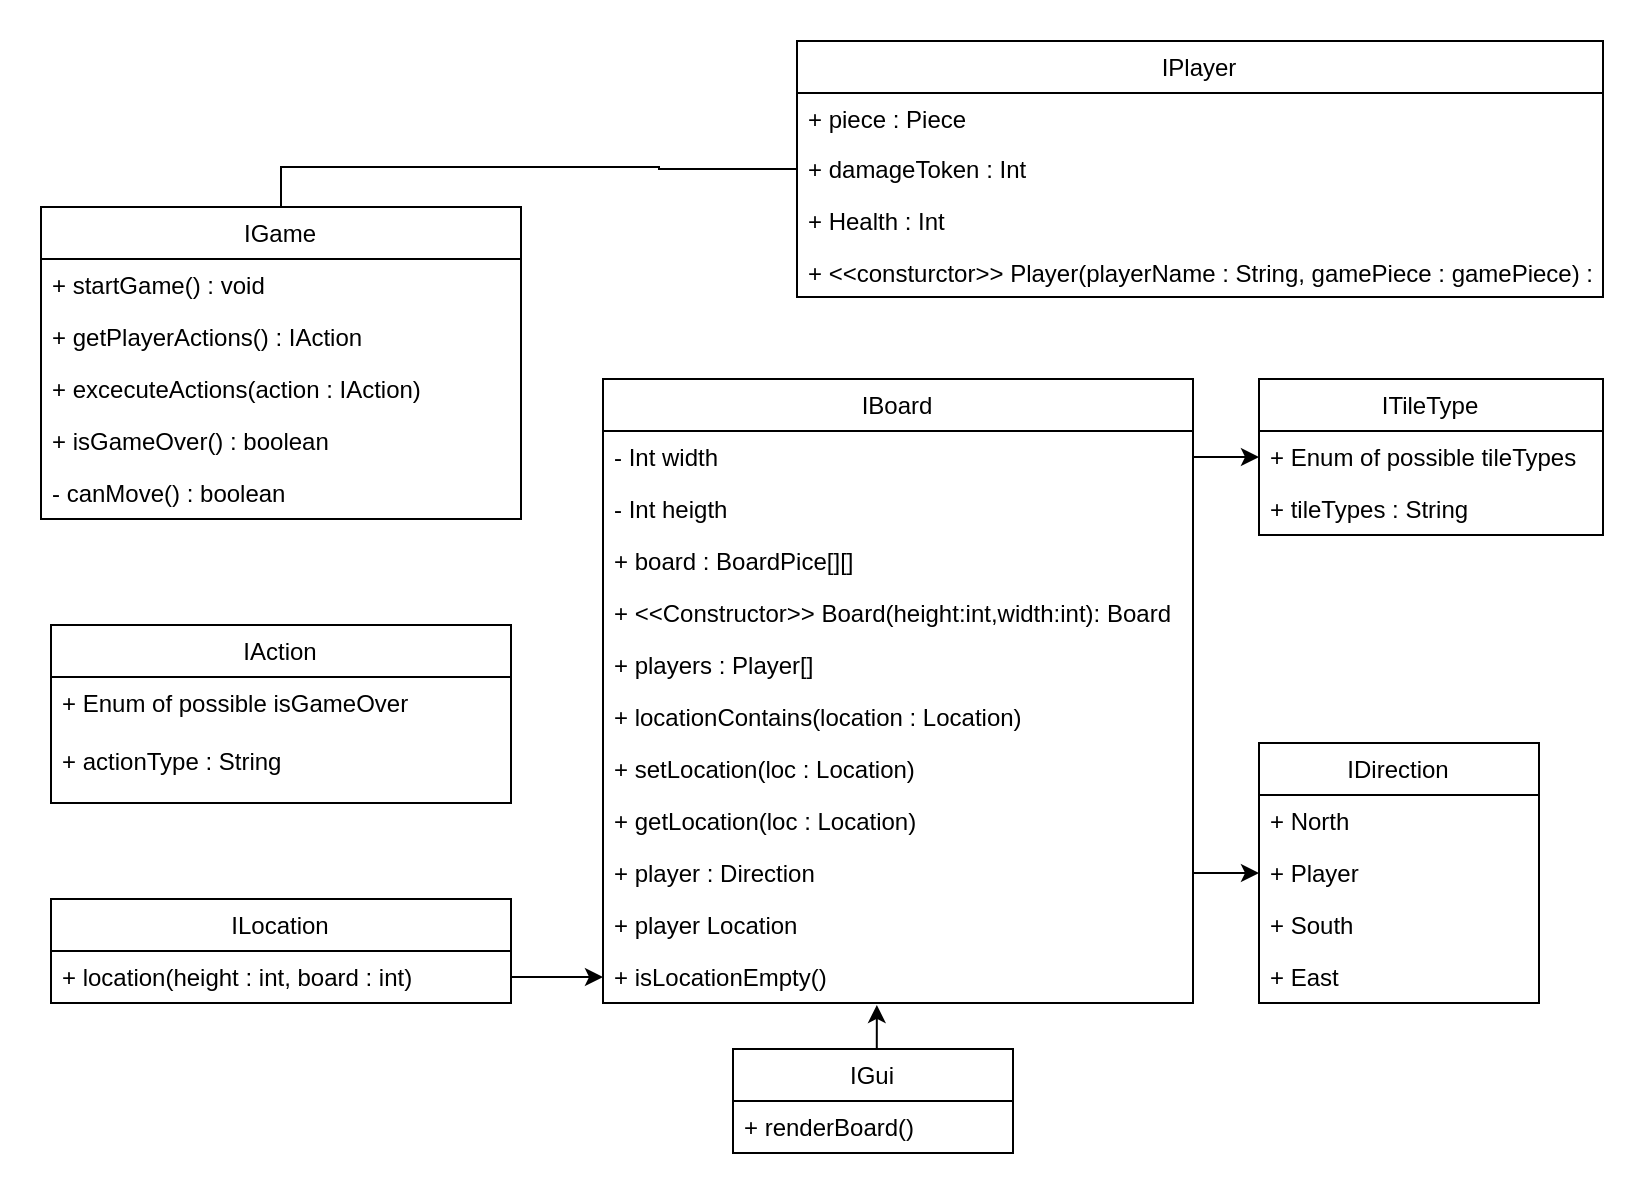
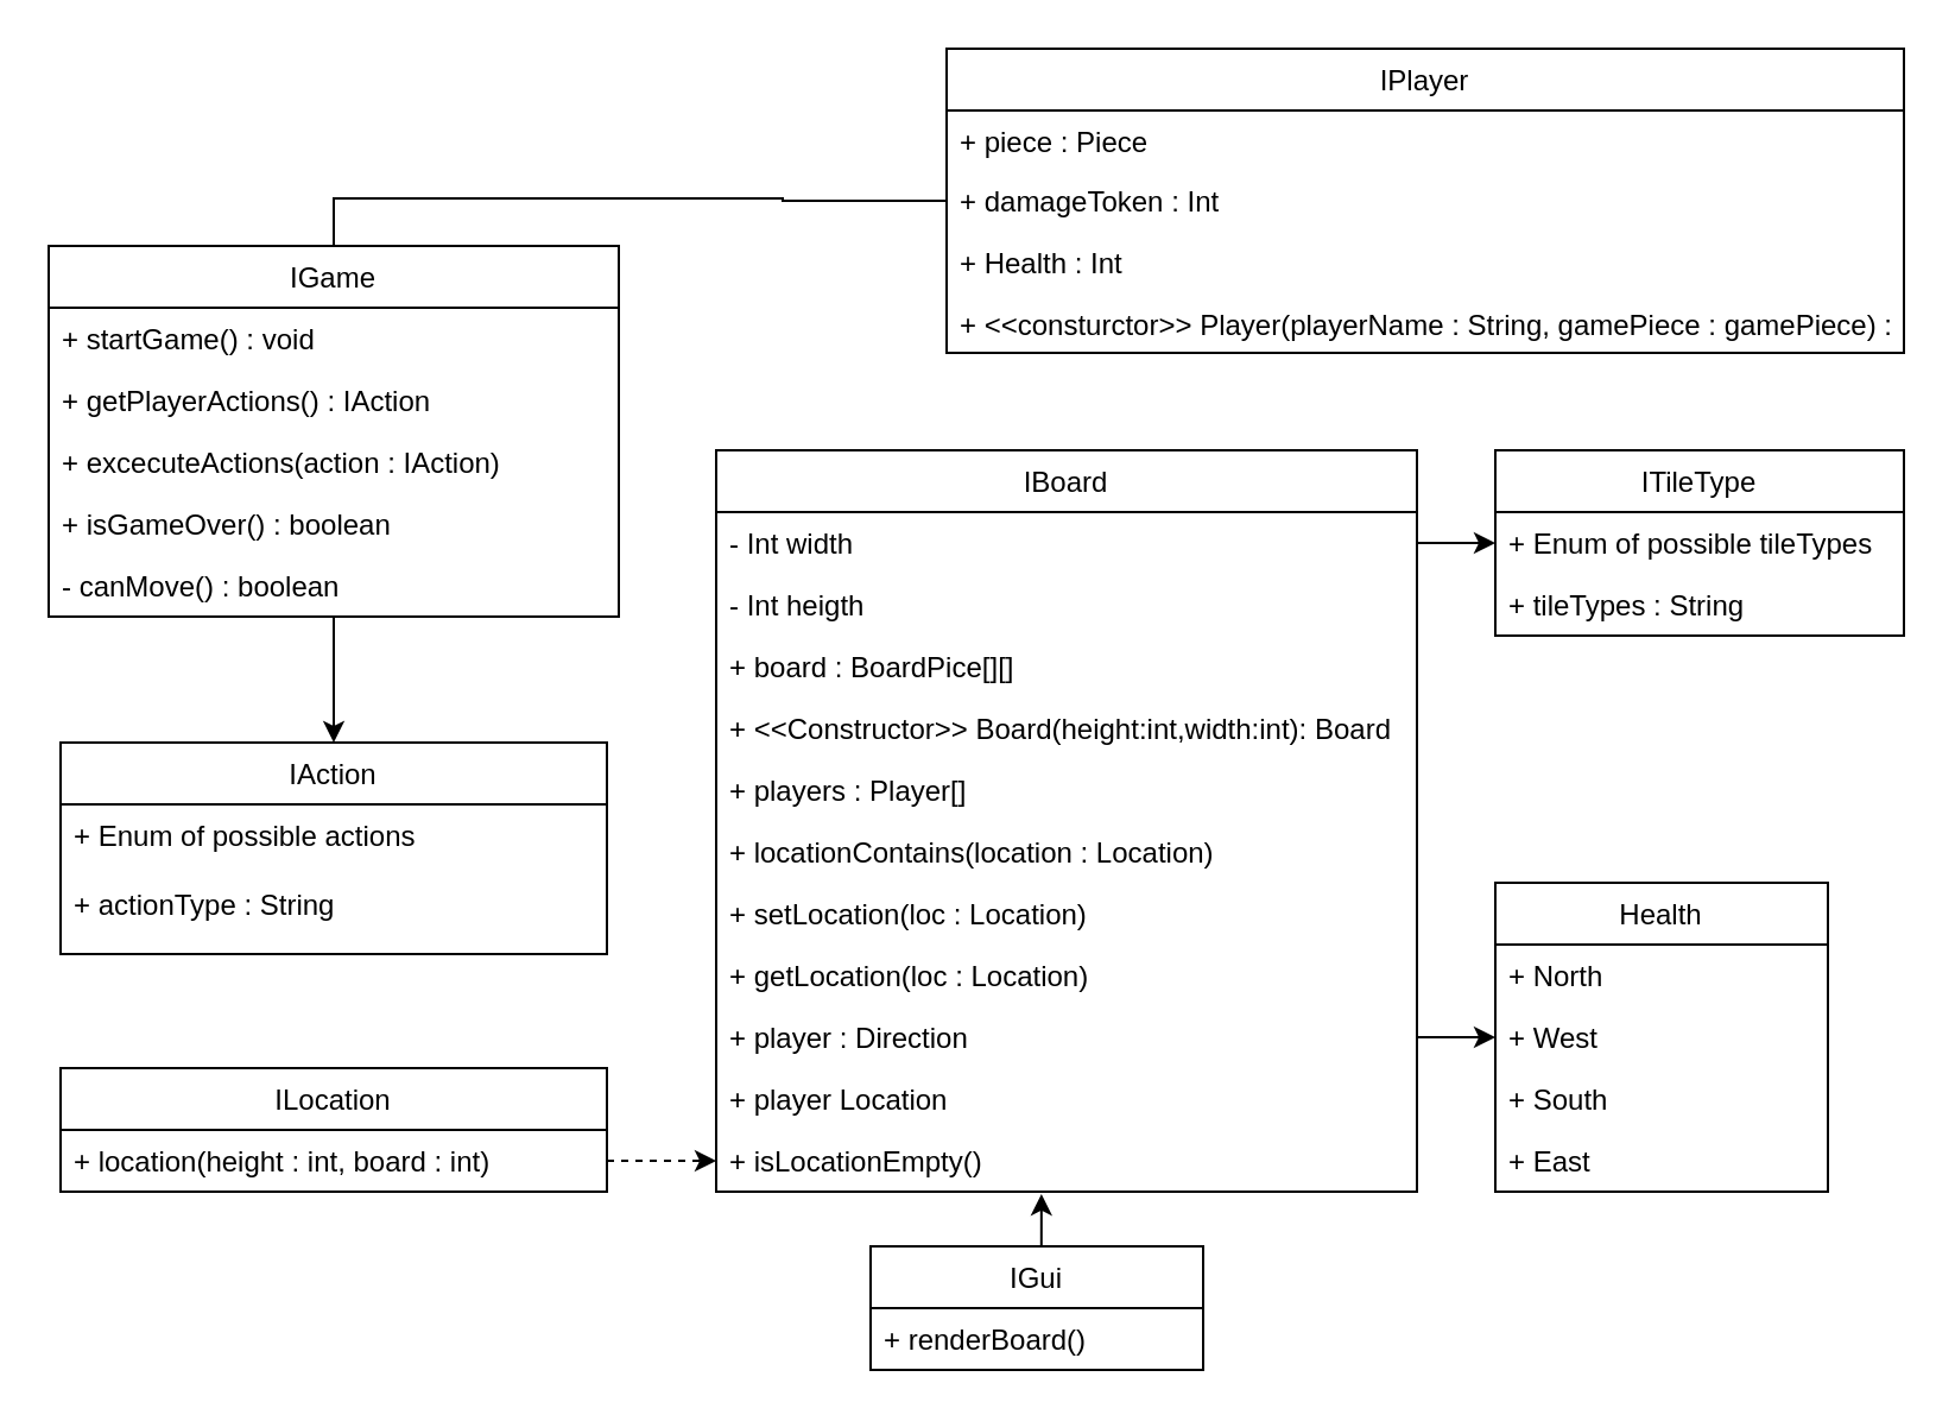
+ <mxCell id="2" style="edgeStyle=orthogonalEdgeStyle;rounded=0;orthogonalLoop=1;jettySize=auto;html=1;exitX=0.5;exitY=1;exitDx=0;exitDy=0;entryX=0.5;entryY=0;entryDx=0;entryDy=0;" edge="1" parent="1" source="4" target="40"><mxGeometry relative="1" as="geometry" /></mxCell>
- <mxCell id="41" value="+ Enum of possible isGameOver &#10;&#10;" style="text;strokeColor=none;fillColor=none;align=left;verticalAlign=top;spacingLeft=4;spacingRight=4;overflow=hidden;rotatable=0;points=[[0,0.5],[1,0.5]];portConstraint=eastwest;" vertex="1" parent="40"><mxGeometry y="26" width="230" height="29" as="geometry" /></mxCell>
+ <mxCell id="41" value="+ Enum of possible actions &#10;&#10;" style="text;strokeColor=none;fillColor=none;align=left;verticalAlign=top;spacingLeft=4;spacingRight=4;overflow=hidden;rotatable=0;points=[[0,0.5],[1,0.5]];portConstraint=eastwest;" vertex="1" parent="40"><mxGeometry y="26" width="230" height="29" as="geometry" /></mxCell>
- <mxCell id="29" value="IDirection" style="swimlane;fontStyle=0;childLayout=stackLayout;horizontal=1;startSize=26;fillColor=none;horizontalStack=0;resizeParent=1;resizeParentMax=0;resizeLast=0;collapsible=1;marginBottom=0;" vertex="1" parent="1"><mxGeometry x="629" y="371" width="140" height="130" as="geometry" /></mxCell>
+ <mxCell id="29" value="Health" style="swimlane;fontStyle=0;childLayout=stackLayout;horizontal=1;startSize=26;fillColor=none;horizontalStack=0;resizeParent=1;resizeParentMax=0;resizeLast=0;collapsible=1;marginBottom=0;" vertex="1" parent="1"><mxGeometry x="629" y="371" width="140" height="130" as="geometry" /></mxCell>
- <mxCell id="31" value="+ Player" style="text;strokeColor=none;fillColor=none;align=left;verticalAlign=top;spacingLeft=4;spacingRight=4;overflow=hidden;rotatable=0;points=[[0,0.5],[1,0.5]];portConstraint=eastwest;" vertex="1" parent="29"><mxGeometry y="52" width="140" height="26" as="geometry" /></mxCell>
+ <mxCell id="31" value="+ West" style="text;strokeColor=none;fillColor=none;align=left;verticalAlign=top;spacingLeft=4;spacingRight=4;overflow=hidden;rotatable=0;points=[[0,0.5],[1,0.5]];portConstraint=eastwest;" vertex="1" parent="29"><mxGeometry y="52" width="140" height="26" as="geometry" /></mxCell>
- <mxCell id="44" style="edgeStyle=orthogonalEdgeStyle;rounded=0;orthogonalLoop=1;jettySize=auto;html=1;exitX=1;exitY=0.5;exitDx=0;exitDy=0;entryX=0;entryY=0.5;entryDx=0;entryDy=0;" edge="1" parent="1" source="28" target="21"><mxGeometry relative="1" as="geometry" /></mxCell>
+ <mxCell id="44" style="edgeStyle=orthogonalEdgeStyle;rounded=0;orthogonalLoop=1;jettySize=auto;html=1;exitX=1;exitY=0.5;exitDx=0;exitDy=0;entryX=0;entryY=0.5;entryDx=0;entryDy=0;dashed=1;" edge="1" parent="1" source="28" target="21"><mxGeometry relative="1" as="geometry" /></mxCell>
